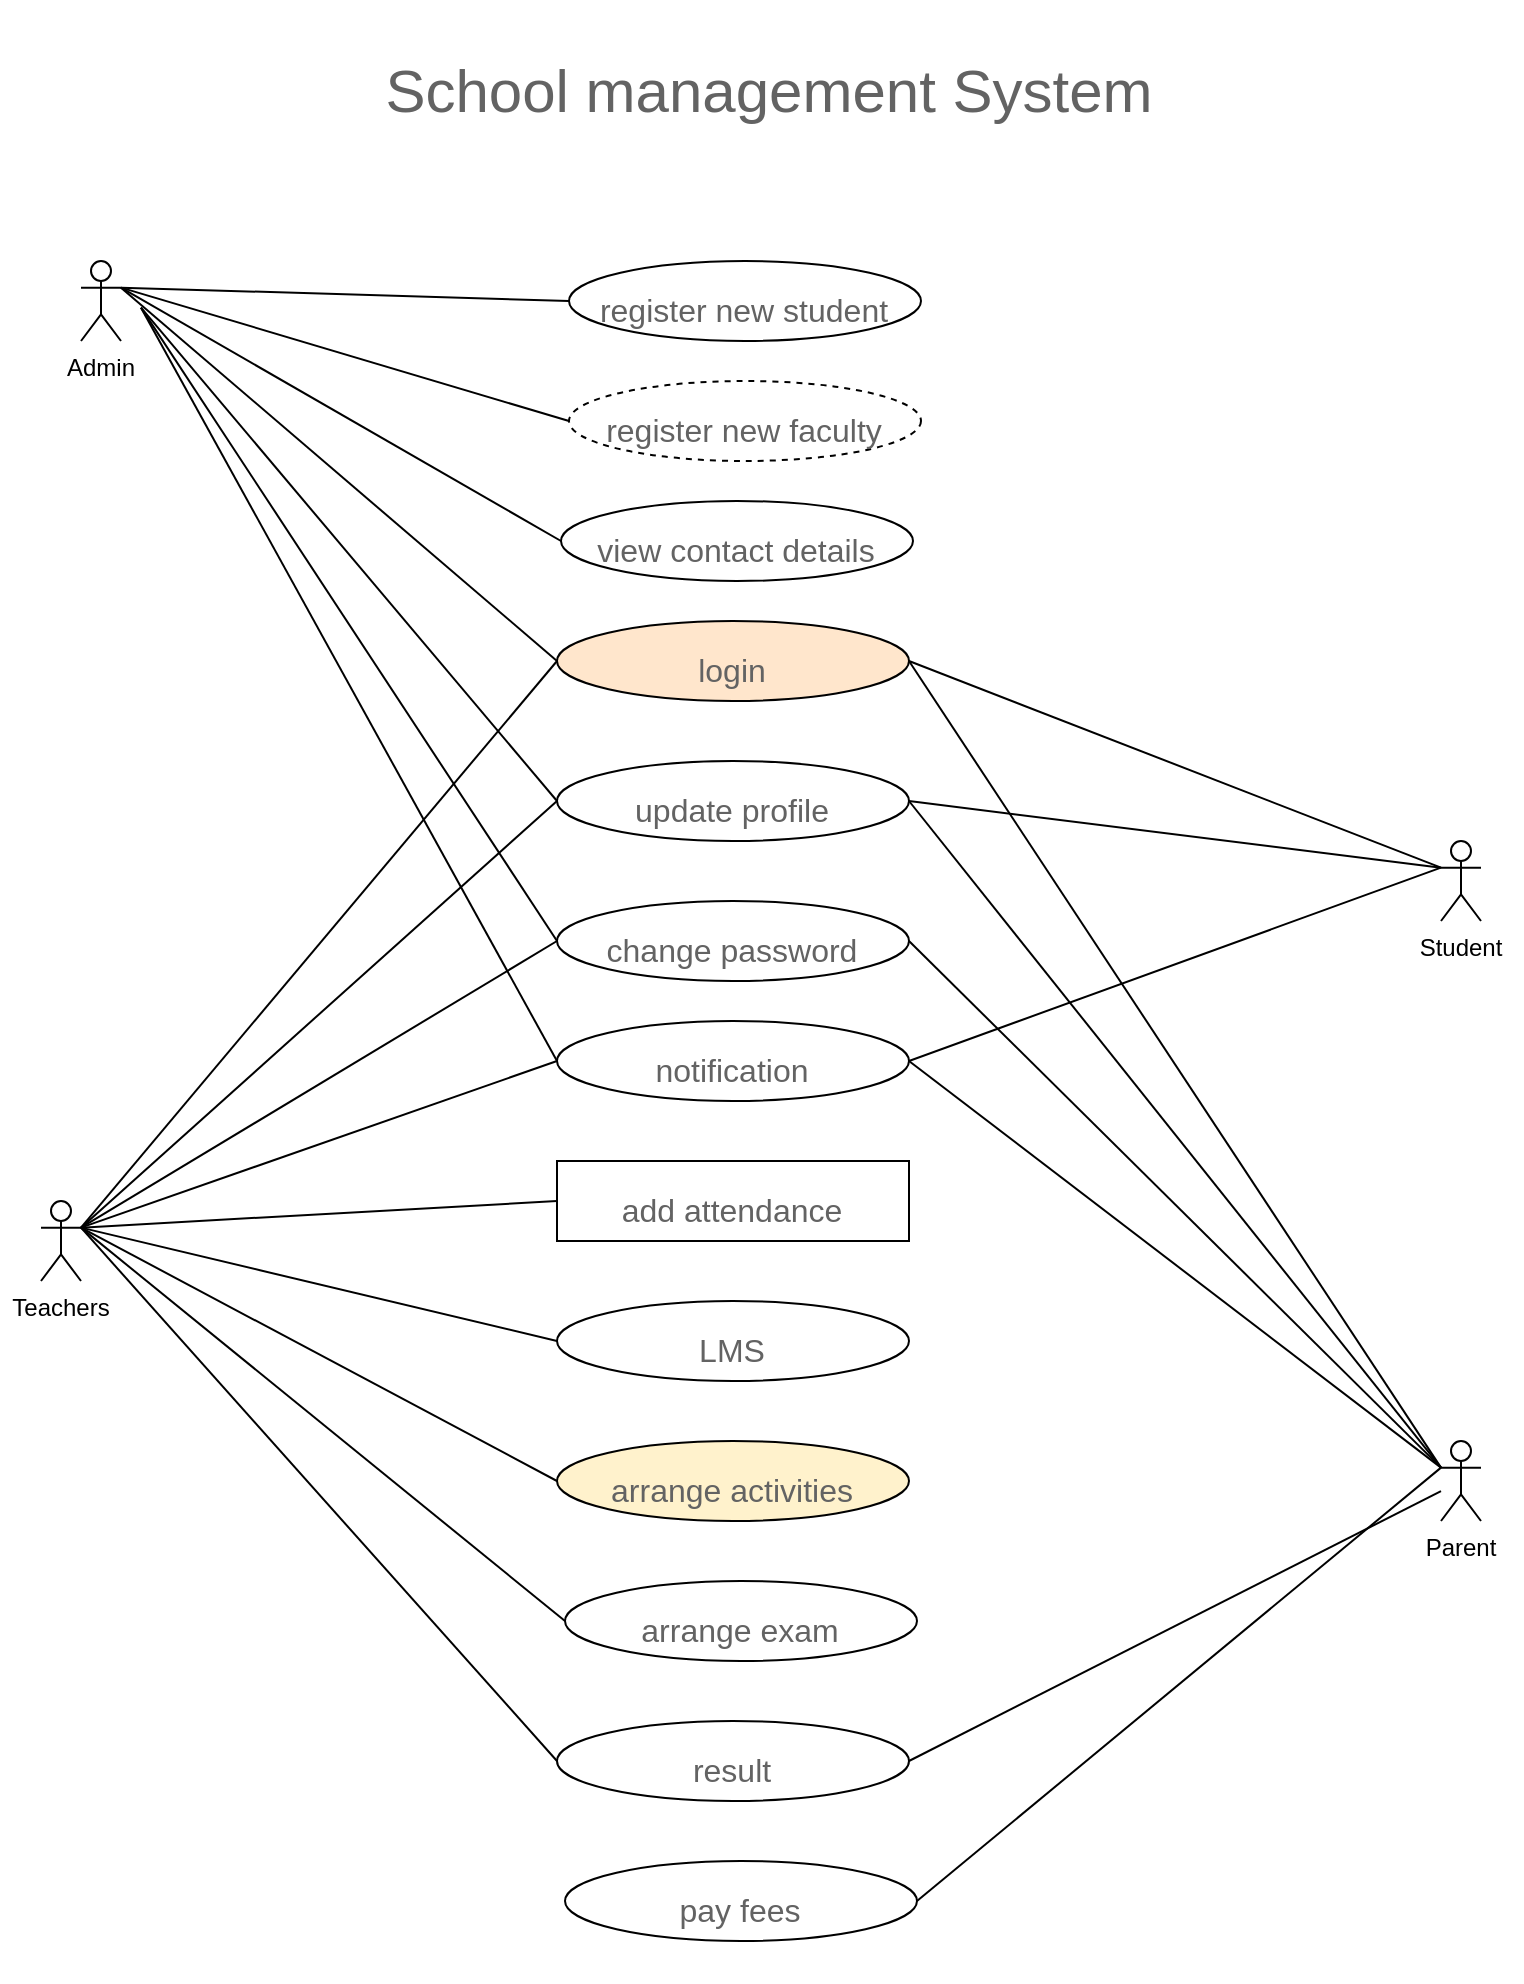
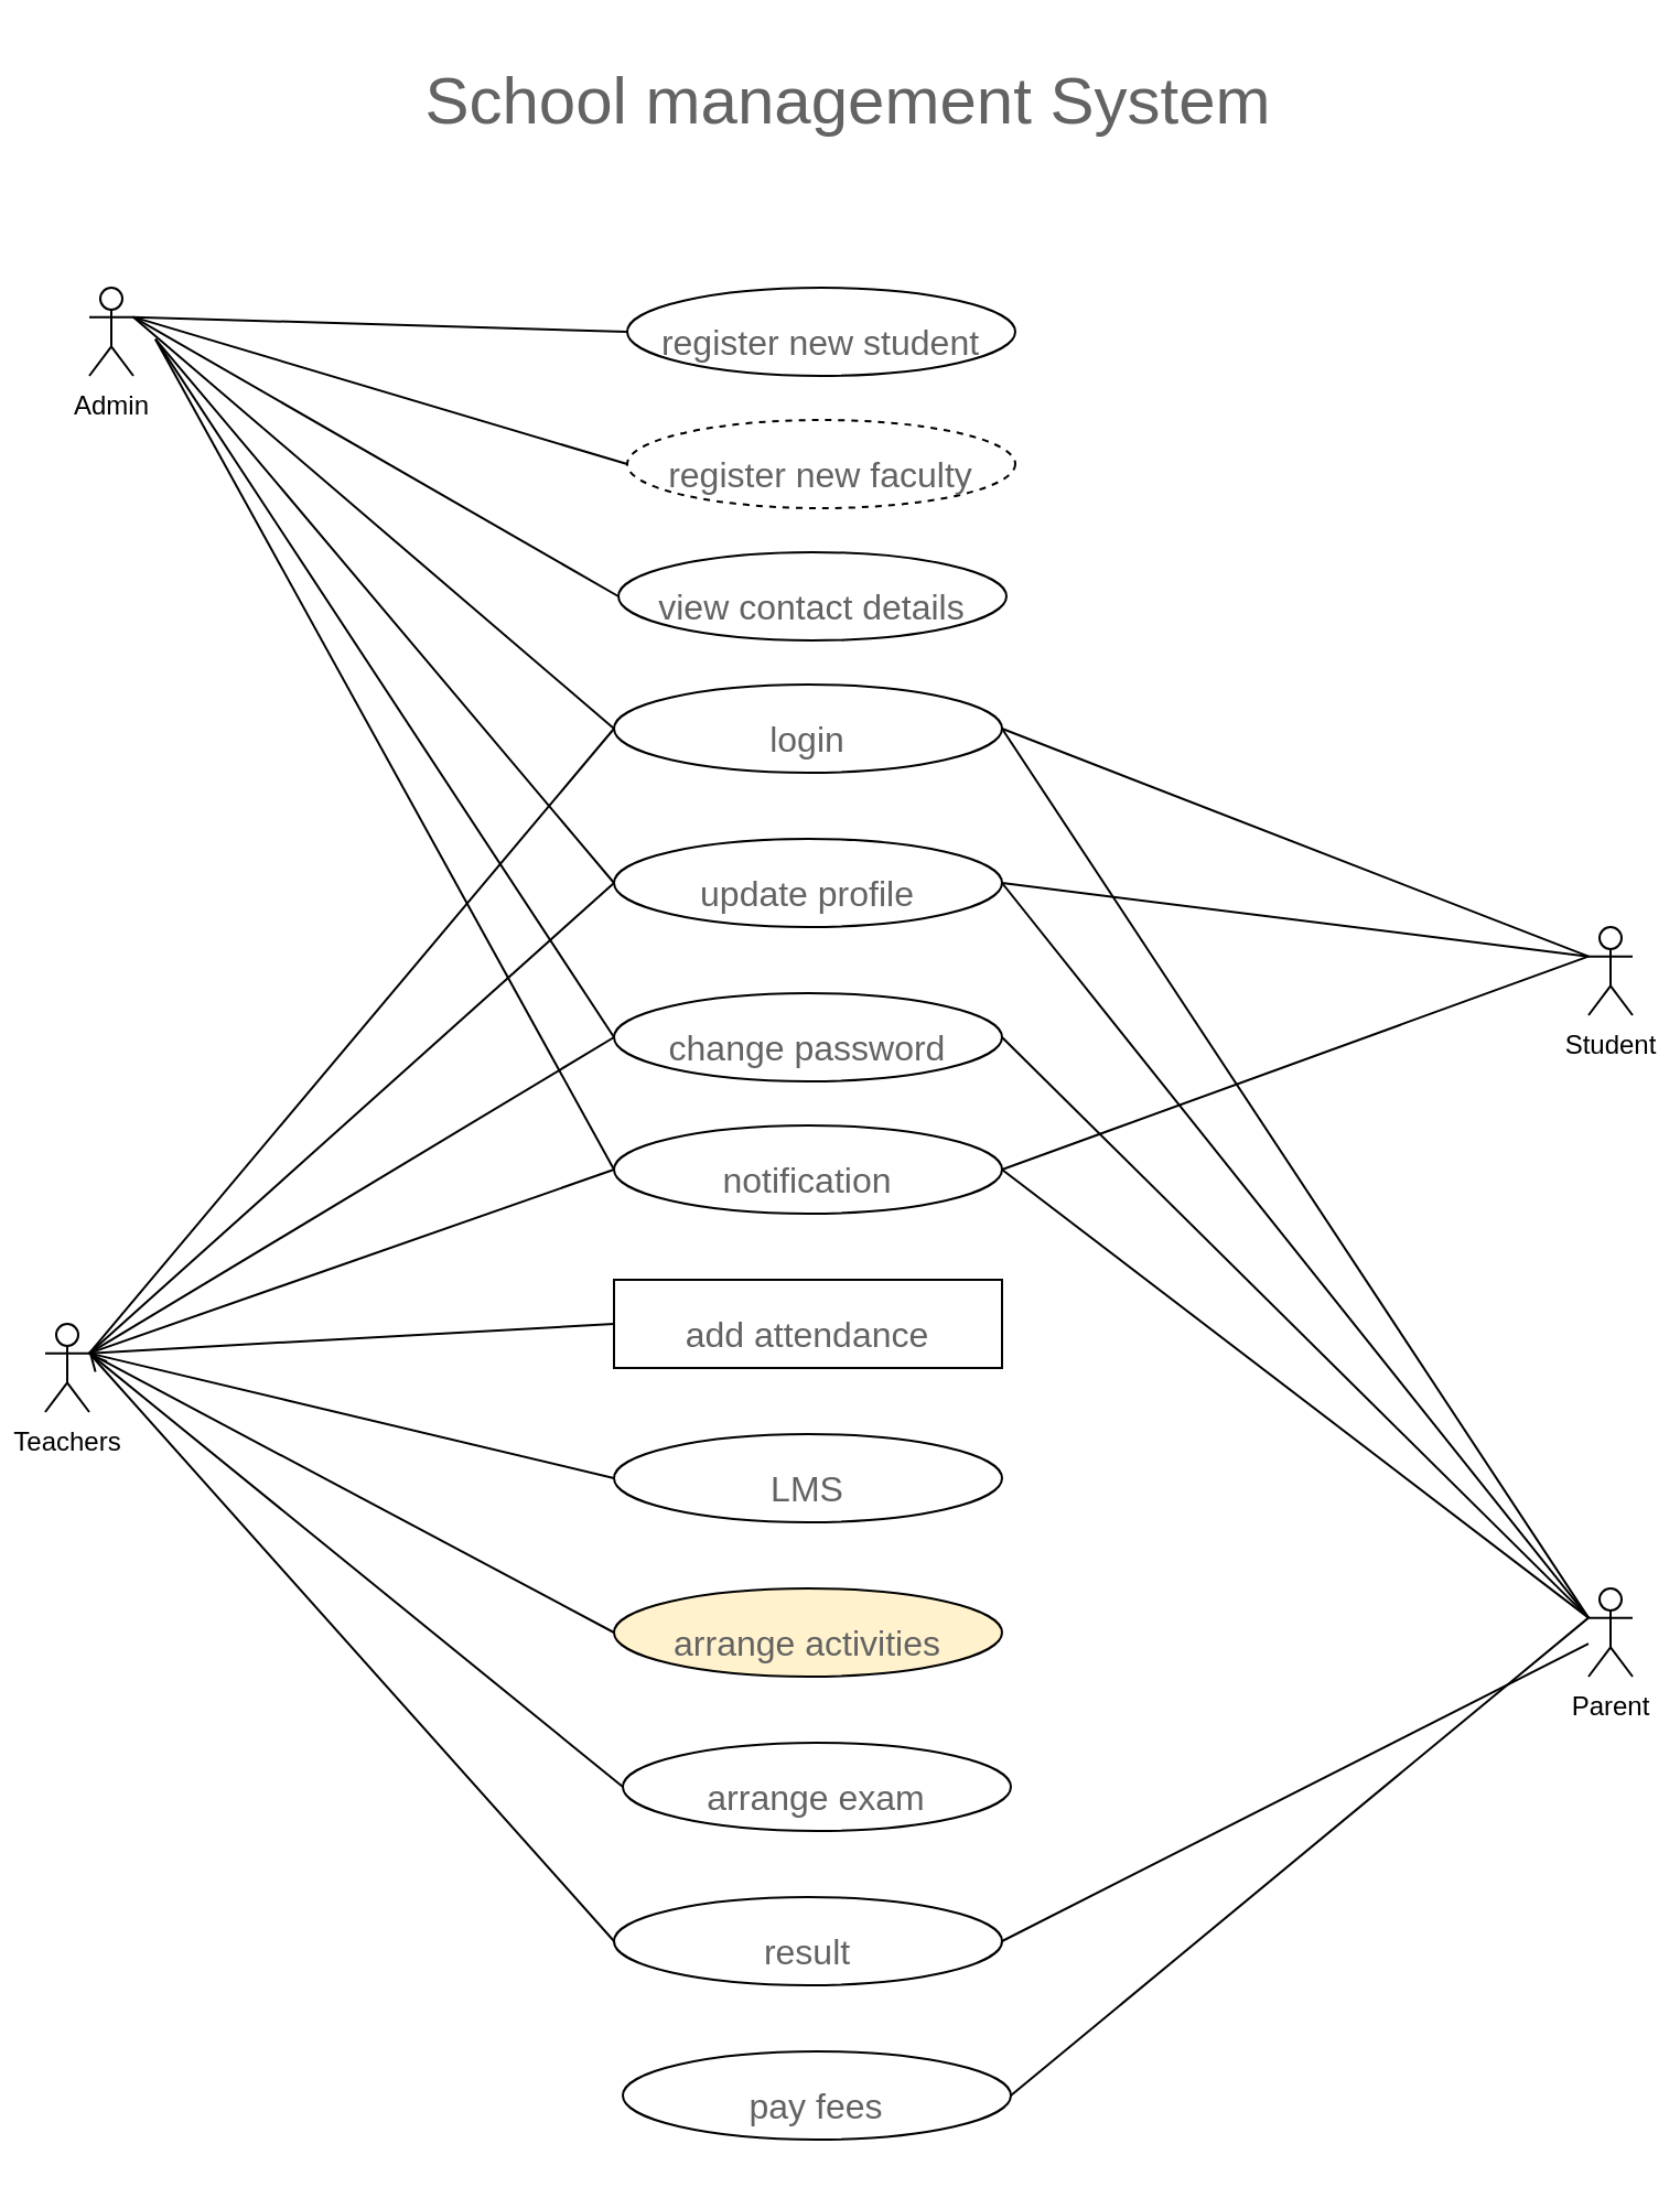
- <mxCell id="14" value="&lt;div style=&quot;&quot;&gt;&lt;span style=&quot;background-color: initial;&quot;&gt;&lt;font style=&quot;font-size: 16px;&quot;&gt;login&lt;/font&gt;&lt;/span&gt;&lt;/div&gt;" style="ellipse;whiteSpace=wrap;html=1;fontSize=30;fontColor=#636363;strokeWidth=1;align=center;fillColor=#ffe6cc;" vertex="1" parent="1"><mxGeometry x="278" y="310" width="176" height="40" as="geometry" /></mxCell>
+ <mxCell id="14" value="&lt;div style=&quot;&quot;&gt;&lt;span style=&quot;background-color: initial;&quot;&gt;&lt;font style=&quot;font-size: 16px;&quot;&gt;login&lt;/font&gt;&lt;/span&gt;&lt;/div&gt;" style="ellipse;whiteSpace=wrap;html=1;fontSize=30;fontColor=#636363;strokeWidth=1;align=center;" vertex="1" parent="1"><mxGeometry x="278" y="310" width="176" height="40" as="geometry" /></mxCell>
- <mxCell id="31" value="" style="endArrow=none;html=1;rounded=0;fontSize=20;fontColor=#636363;exitX=0;exitY=0.5;exitDx=0;exitDy=0;entryX=1;entryY=0.333;entryDx=0;entryDy=0;entryPerimeter=0;" edge="1" parent="1" source="20" target="5"><mxGeometry width="50" height="50" relative="1" as="geometry"><mxPoint x="292" y="820" as="sourcePoint" /><mxPoint x="90" y="1073.333" as="targetPoint" /><Array as="points" /></mxGeometry></mxCell>
+ <mxCell id="31" value="" style="endArrow=open;html=1;rounded=0;fontSize=20;fontColor=#636363;exitX=0;exitY=0.5;exitDx=0;exitDy=0;entryX=1;entryY=0.333;entryDx=0;entryDy=0;entryPerimeter=0;" edge="1" parent="1" source="20" target="5"><mxGeometry width="50" height="50" relative="1" as="geometry"><mxPoint x="292" y="820" as="sourcePoint" /><mxPoint x="90" y="1073.333" as="targetPoint" /><Array as="points" /></mxGeometry></mxCell>
